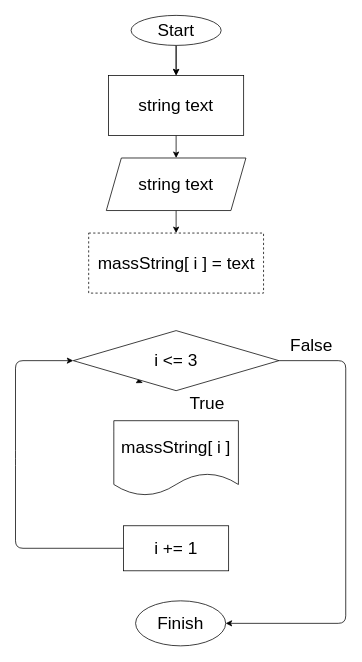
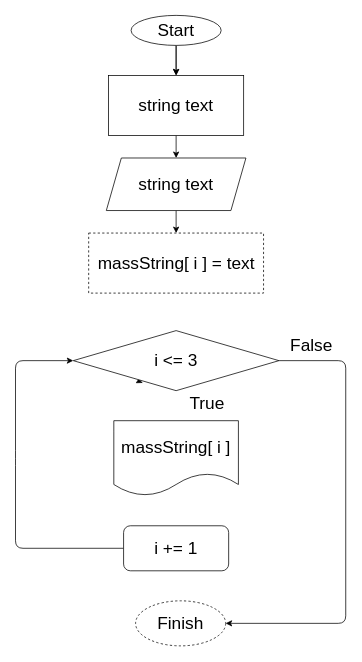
- <mxCell id="17" value="i += 1" style="whiteSpace=wrap;html=1;fontSize=23;" vertex="1" parent="1"><mxGeometry x="164" y="700" width="140" height="60" as="geometry" /></mxCell>
+ <mxCell id="17" value="i += 1" style="whiteSpace=wrap;html=1;fontSize=23;rounded=1;" vertex="1" parent="1"><mxGeometry x="164" y="700" width="140" height="60" as="geometry" /></mxCell>
- <mxCell id="10" value="Finish" style="ellipse;whiteSpace=wrap;html=1;fontSize=23;" vertex="1" parent="1"><mxGeometry x="180" y="800" width="120" height="60" as="geometry" /></mxCell>
+ <mxCell id="10" value="Finish" style="ellipse;whiteSpace=wrap;html=1;fontSize=23;dashed=1;" vertex="1" parent="1"><mxGeometry x="180" y="800" width="120" height="60" as="geometry" /></mxCell>
